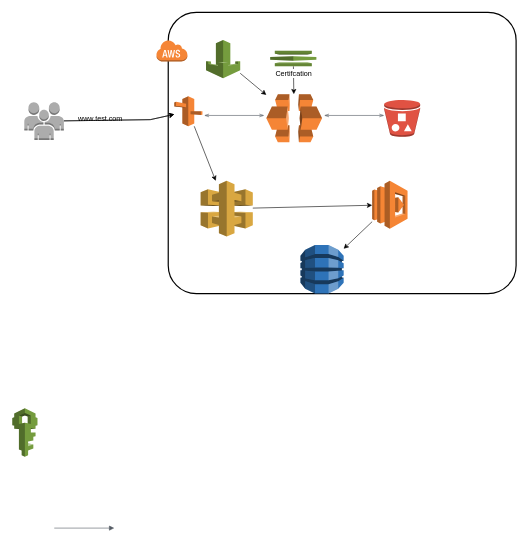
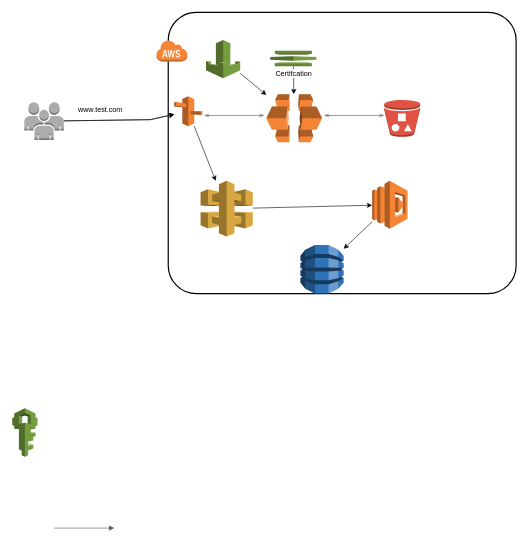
- <mxCell id="8" value="www.test.com" style="text;html=1;resizable=0;points=[];autosize=1;align=left;verticalAlign=top;spacingTop=-4;" vertex="1" parent="1"><mxGeometry x="128" y="188" width="90" height="20" as="geometry" /></mxCell>
+ <mxCell id="8" value="www.test.com" style="text;html=1;resizable=0;points=[];autosize=1;align=left;verticalAlign=top;spacingTop=-4;" vertex="1" parent="1"><mxGeometry x="128" y="173" width="90" height="20" as="geometry" /></mxCell>
